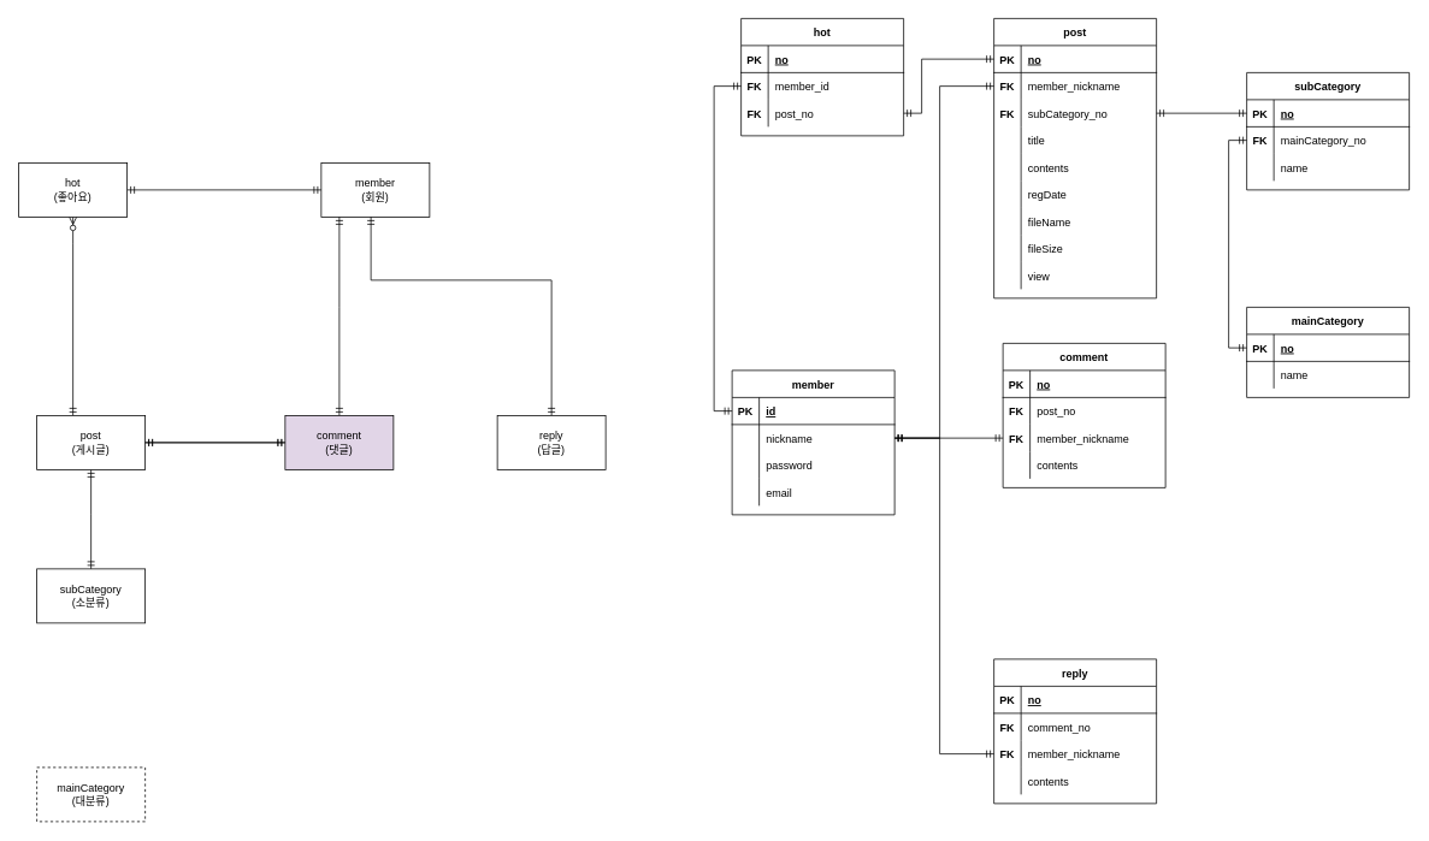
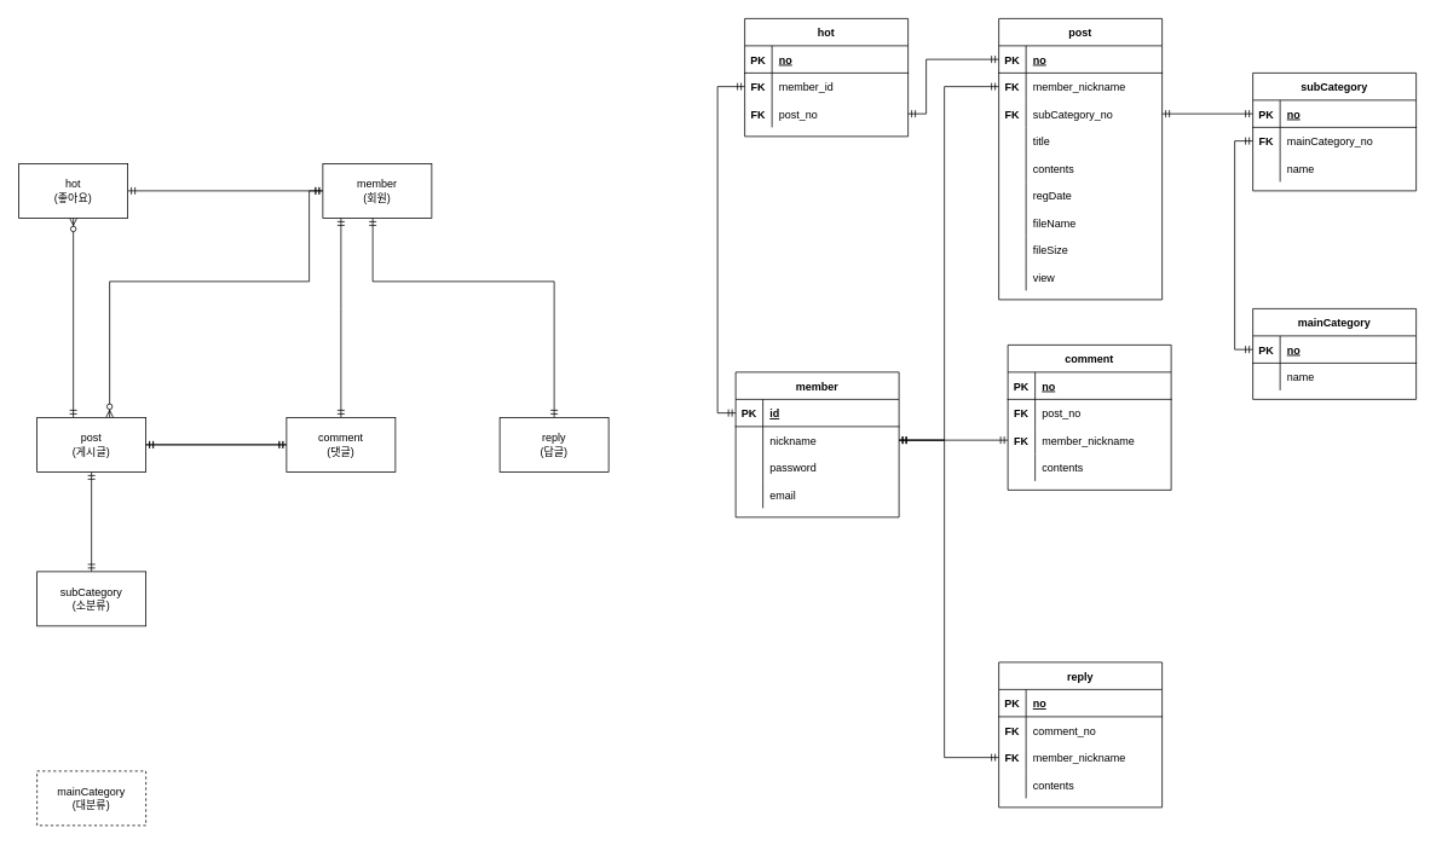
+ <mxCell id="2" style="edgeStyle=orthogonalEdgeStyle;rounded=0;orthogonalLoop=1;jettySize=auto;html=1;startArrow=ERmandOne;startFill=0;endArrow=ERzeroToMany;endFill=1;" edge="1" parent="1" source="3" target="6"><mxGeometry relative="1" as="geometry"><Array as="points"><mxPoint x="340" y="310" /><mxPoint x="120" y="310" /></Array></mxGeometry></mxCell>
- <mxCell id="108" value="comment&lt;br&gt;(댓글)" style="rounded=0;whiteSpace=wrap;html=1;fillColor=#e1d5e7;" vertex="1" parent="1"><mxGeometry x="315" y="460" width="120" height="60" as="geometry" /></mxCell>
+ <mxCell id="108" value="comment&lt;br&gt;(댓글)" style="rounded=0;whiteSpace=wrap;html=1;" vertex="1" parent="1"><mxGeometry x="315" y="460" width="120" height="60" as="geometry" /></mxCell>
